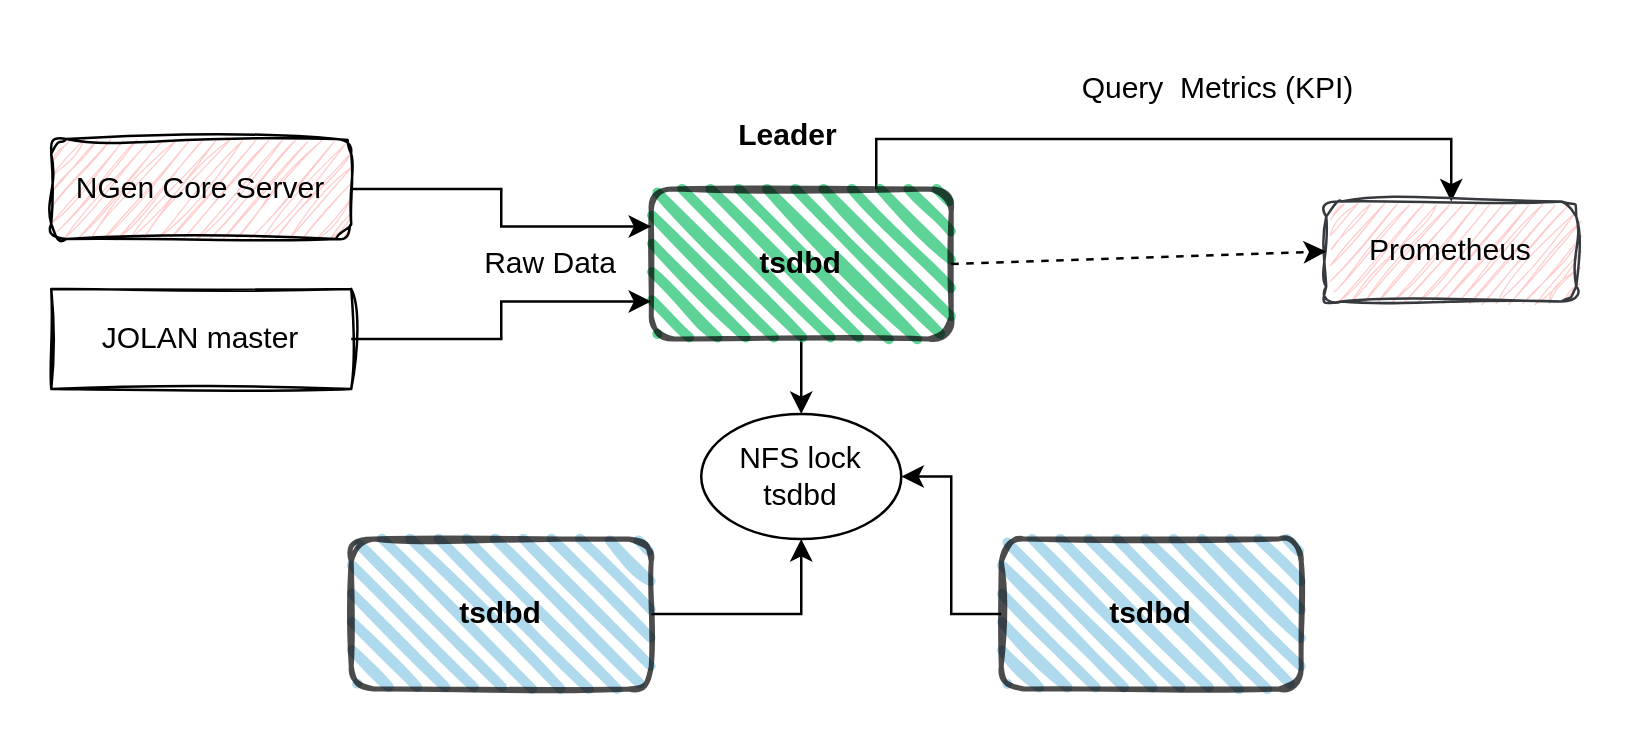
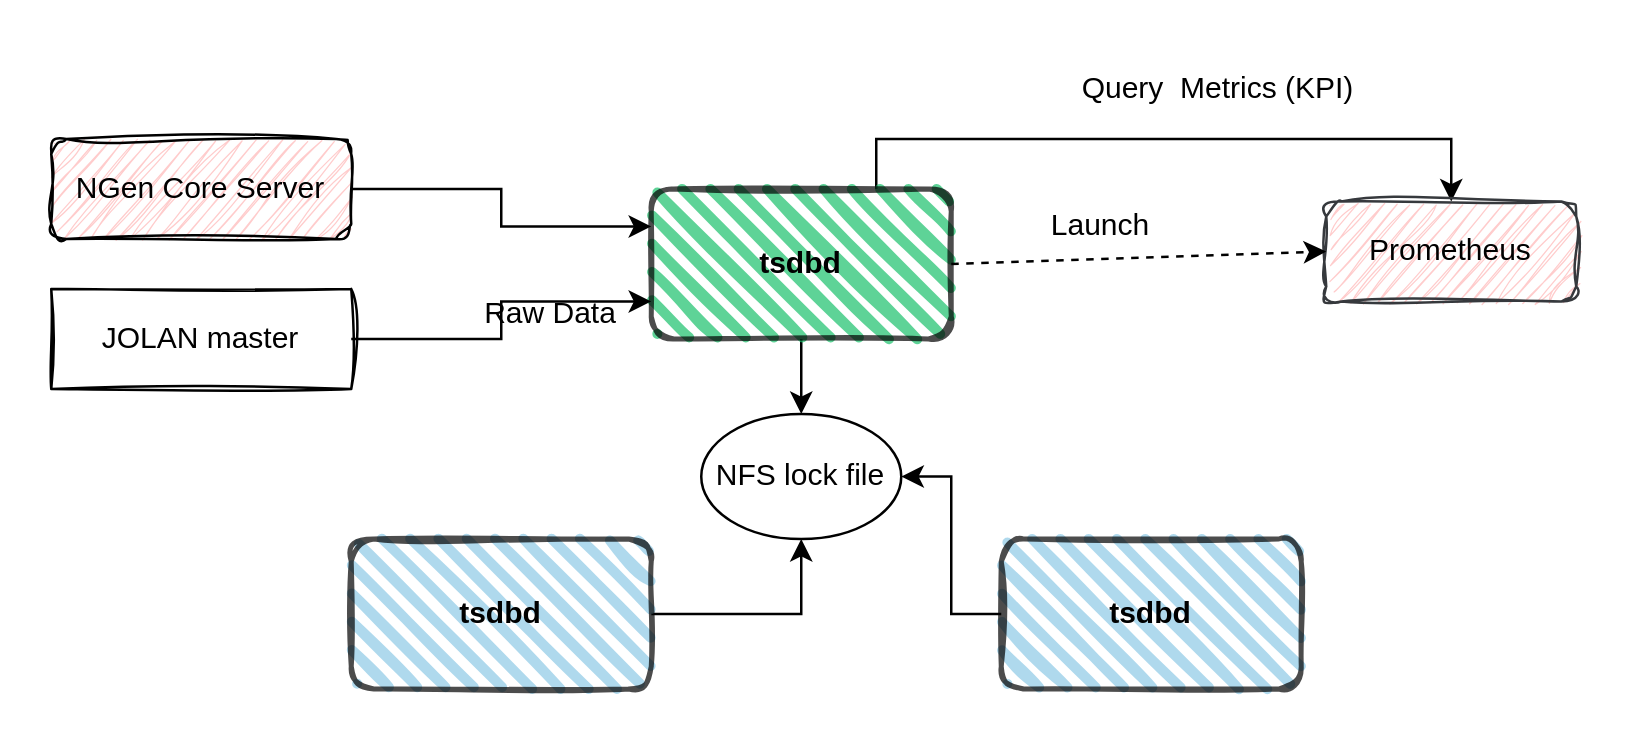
- <mxCell id="13" value="&lt;b&gt;Leader&lt;/b&gt;" style="text;html=1;strokeColor=none;fillColor=none;align=center;verticalAlign=middle;whiteSpace=wrap;rounded=0;" vertex="1" parent="1"><mxGeometry x="285" y="39" width="60" height="30" as="geometry" /></mxCell>
+ <mxCell id="11" value="Launch" style="text;html=1;strokeColor=none;fillColor=none;align=center;verticalAlign=middle;whiteSpace=wrap;rounded=0;" vertex="1" parent="1"><mxGeometry x="410" y="75" width="60" height="30" as="geometry" /></mxCell>
- <mxCell id="18" value="Raw Data" style="text;html=1;strokeColor=none;fillColor=none;align=center;verticalAlign=middle;whiteSpace=wrap;rounded=0;" vertex="1" parent="1"><mxGeometry x="190" y="90" width="60" height="30" as="geometry" /></mxCell>
+ <mxCell id="18" value="Raw Data" style="text;html=1;strokeColor=none;fillColor=none;align=center;verticalAlign=middle;whiteSpace=wrap;rounded=0;" vertex="1" parent="1"><mxGeometry x="190" y="110" width="60" height="30" as="geometry" /></mxCell>
- <mxCell id="12" value="NFS lock tsdbd" style="ellipse;whiteSpace=wrap;html=1;" vertex="1" parent="1"><mxGeometry x="280" y="165" width="80" height="50" as="geometry" /></mxCell>
+ <mxCell id="12" value="NFS lock file" style="ellipse;whiteSpace=wrap;html=1;" vertex="1" parent="1"><mxGeometry x="280" y="165" width="80" height="50" as="geometry" /></mxCell>
